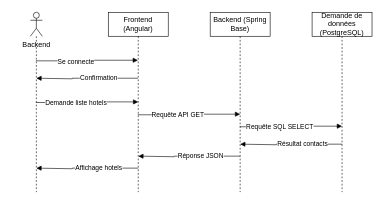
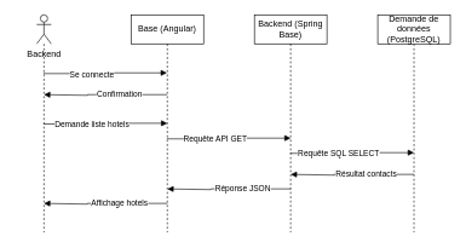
- <mxCell id="2" value="Frontend (Angular)" style="shape=umlLifeline;perimeter=lifelinePerimeter;whiteSpace=wrap;html=1;container=1;dropTarget=0;collapsible=0;recursiveResize=0;outlineConnect=0;portConstraint=eastwest;newEdgeStyle={&quot;curved&quot;:0,&quot;rounded&quot;:0};" vertex="1" parent="1"><mxGeometry x="180" y="20" width="100" height="300" as="geometry" /></mxCell>
+ <mxCell id="2" value="Base (Angular)" style="shape=umlLifeline;perimeter=lifelinePerimeter;whiteSpace=wrap;html=1;container=1;dropTarget=0;collapsible=0;recursiveResize=0;outlineConnect=0;portConstraint=eastwest;newEdgeStyle={&quot;curved&quot;:0,&quot;rounded&quot;:0};" vertex="1" parent="1"><mxGeometry x="180" y="20" width="100" height="300" as="geometry" /></mxCell>
